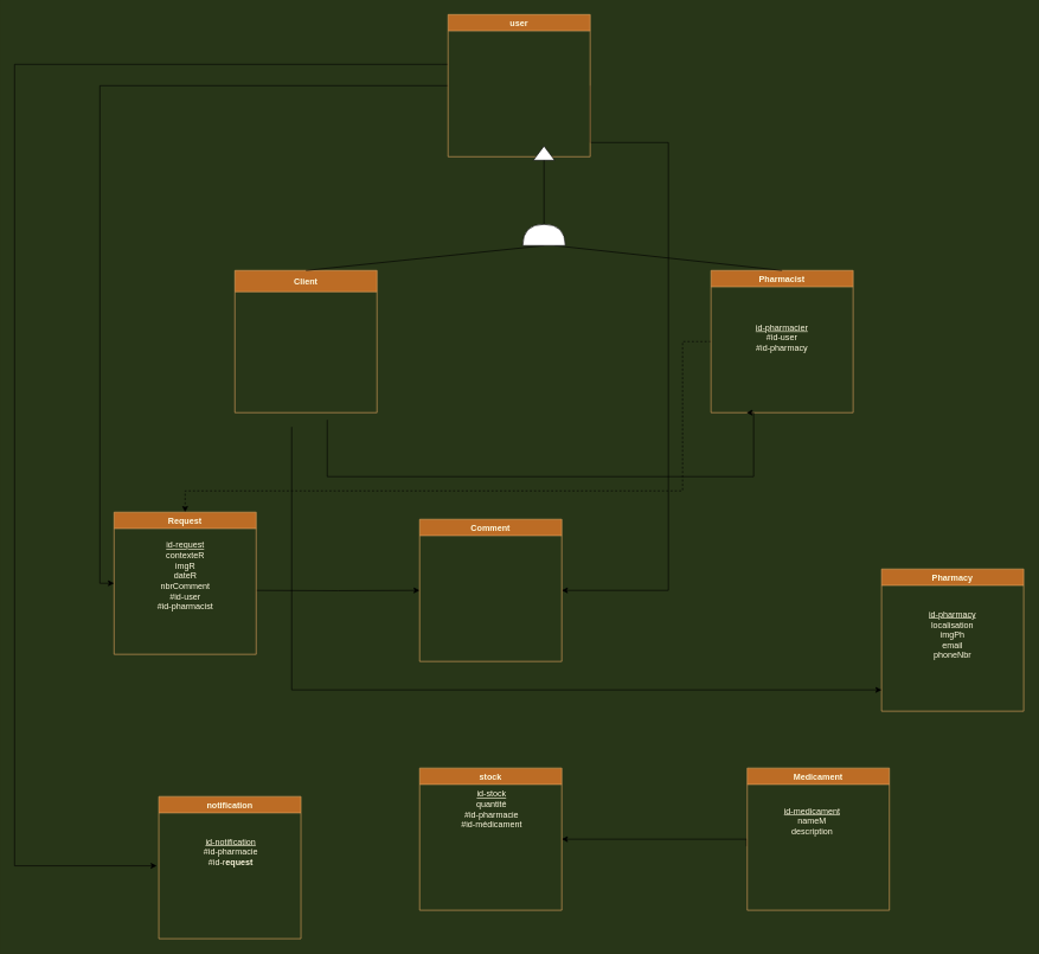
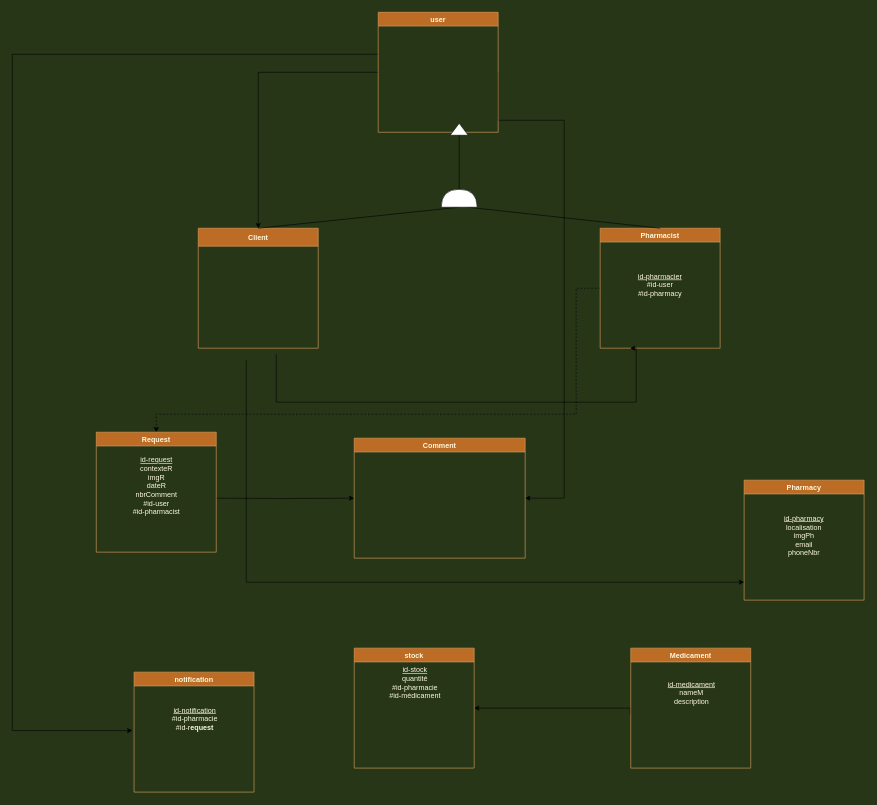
- <mxCell id="14" style="edgeStyle=orthogonalEdgeStyle;rounded=0;orthogonalLoop=1;jettySize=auto;html=1;exitX=0;exitY=0.5;exitDx=0;exitDy=0;entryX=0;entryY=0.5;entryDx=0;entryDy=0;" parent="1" source="17" target="10" edge="1"><mxGeometry relative="1" as="geometry" /></mxCell>
+ <mxCell id="14" style="edgeStyle=orthogonalEdgeStyle;rounded=0;orthogonalLoop=1;jettySize=auto;html=1;exitX=0;exitY=0.5;exitDx=0;exitDy=0;" parent="1" source="17" target="8" edge="1"><mxGeometry relative="1" as="geometry" /></mxCell>
- <mxCell id="20" value="Comment" style="swimlane;fillColor=#BC6C25;strokeColor=#DDA15E;fontColor=#FEFAE0;" parent="1" vertex="1"><mxGeometry x="590" y="730" width="200" height="200" as="geometry" /></mxCell>
+ <mxCell id="20" value="Comment" style="swimlane;fillColor=#BC6C25;strokeColor=#DDA15E;fontColor=#FEFAE0;" parent="1" vertex="1"><mxGeometry x="590" y="730" width="285" height="200" as="geometry" /></mxCell>
- <mxCell id="27" value="&lt;u&gt;id-medicament&lt;br&gt;&lt;/u&gt;nameM&lt;br&gt;description" style="text;html=1;strokeColor=none;fillColor=none;align=center;verticalAlign=middle;whiteSpace=wrap;rounded=0;sketch=0;fontColor=#FEFAE0;" parent="26" vertex="1"><mxGeometry x="43.5" y="65" width="95" height="20" as="geometry" /></mxCell>
+ <mxCell id="27" value="&lt;u&gt;id-medicament&lt;br&gt;&lt;/u&gt;nameM&lt;br&gt;description" style="text;html=1;strokeColor=none;fillColor=none;align=center;verticalAlign=middle;whiteSpace=wrap;rounded=0;sketch=0;fontColor=#FEFAE0;" parent="26" vertex="1"><mxGeometry x="53.5" y="65" width="95" height="20" as="geometry" /></mxCell>
